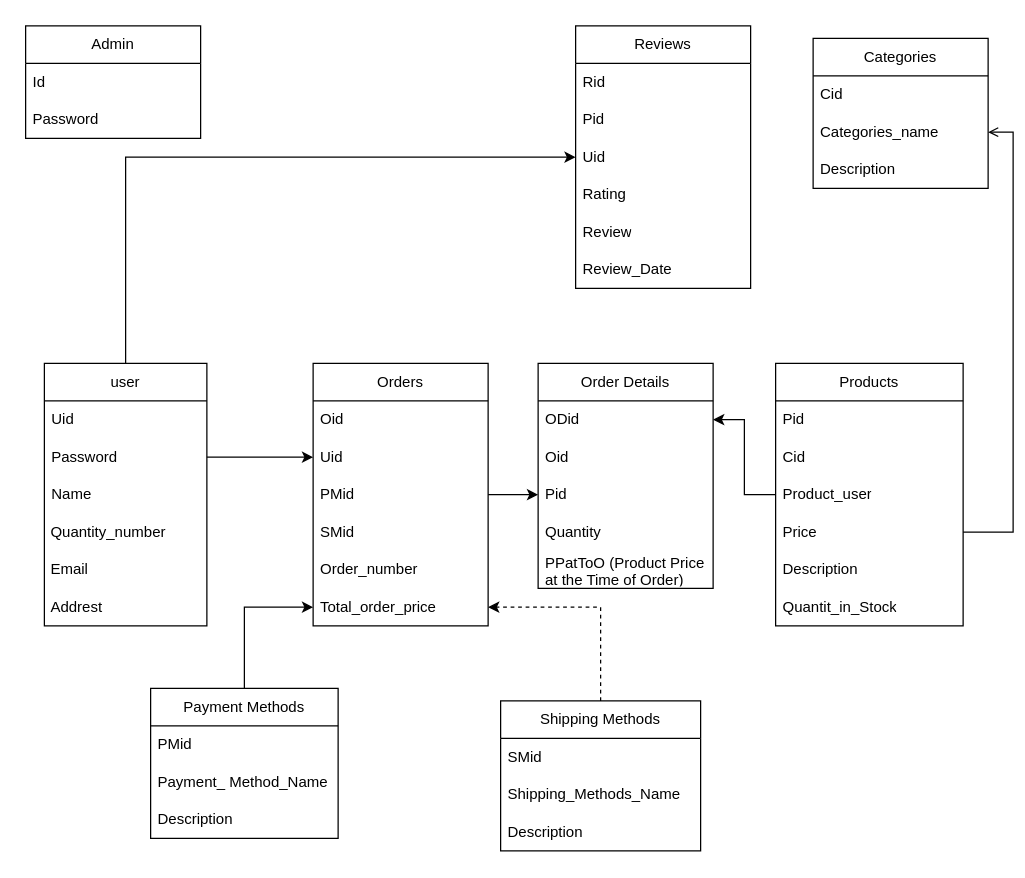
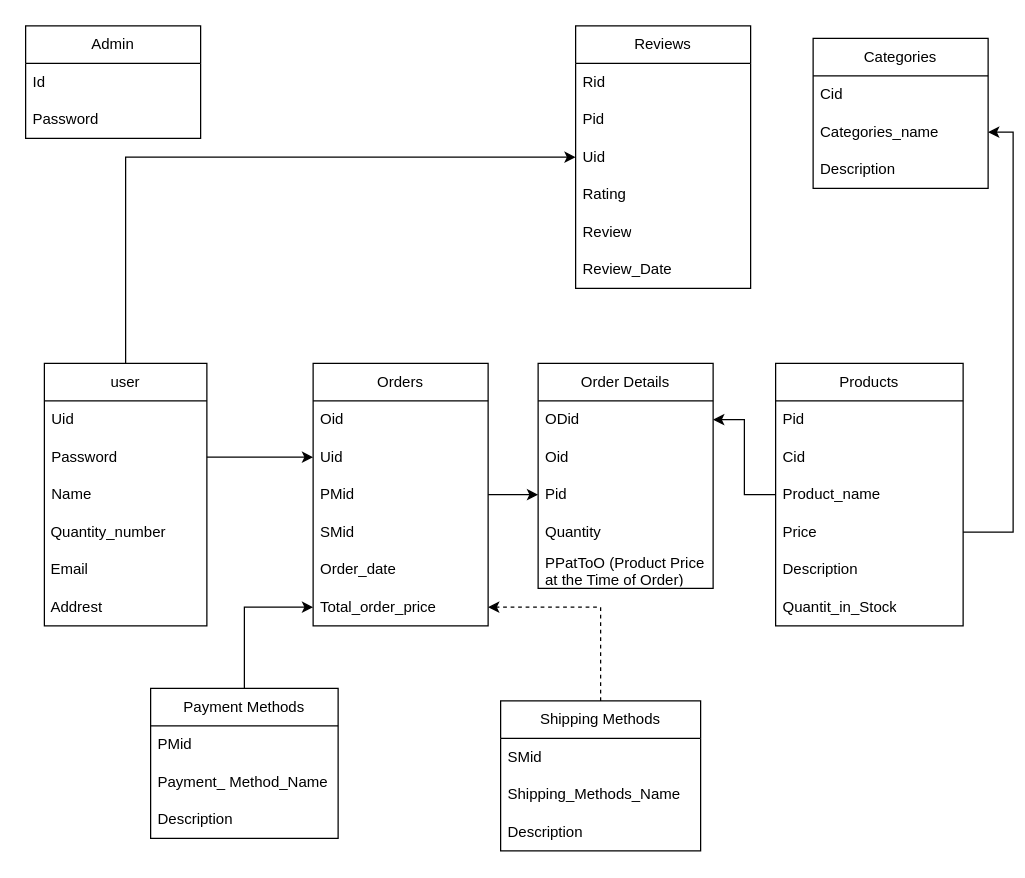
- <mxCell id="57" style="edgeStyle=orthogonalEdgeStyle;rounded=0;orthogonalLoop=1;jettySize=auto;html=1;entryX=1;entryY=0.5;entryDx=0;entryDy=0;endArrow=open;" edge="1" parent="1" source="15" target="27"><mxGeometry relative="1" as="geometry" /></mxCell>
+ <mxCell id="57" style="edgeStyle=orthogonalEdgeStyle;rounded=0;orthogonalLoop=1;jettySize=auto;html=1;entryX=1;entryY=0.5;entryDx=0;entryDy=0;" edge="1" parent="1" source="15" target="27"><mxGeometry relative="1" as="geometry" /></mxCell>
- <mxCell id="14" value="Product_user" style="text;strokeColor=none;fillColor=none;align=left;verticalAlign=middle;spacingLeft=4;spacingRight=4;overflow=hidden;points=[[0,0.5],[1,0.5]];portConstraint=eastwest;rotatable=0;whiteSpace=wrap;html=1;" vertex="1" parent="11"><mxGeometry y="90" width="150" height="30" as="geometry" /></mxCell>
+ <mxCell id="14" value="Product_name" style="text;strokeColor=none;fillColor=none;align=left;verticalAlign=middle;spacingLeft=4;spacingRight=4;overflow=hidden;points=[[0,0.5],[1,0.5]];portConstraint=eastwest;rotatable=0;whiteSpace=wrap;html=1;" vertex="1" parent="11"><mxGeometry y="90" width="150" height="30" as="geometry" /></mxCell>
- <mxCell id="23" value="Order_number" style="text;strokeColor=none;fillColor=none;align=left;verticalAlign=middle;spacingLeft=4;spacingRight=4;overflow=hidden;points=[[0,0.5],[1,0.5]];portConstraint=eastwest;rotatable=0;whiteSpace=wrap;html=1;" vertex="1" parent="18"><mxGeometry y="150" width="140" height="30" as="geometry" /></mxCell>
+ <mxCell id="23" value="Order_date" style="text;strokeColor=none;fillColor=none;align=left;verticalAlign=middle;spacingLeft=4;spacingRight=4;overflow=hidden;points=[[0,0.5],[1,0.5]];portConstraint=eastwest;rotatable=0;whiteSpace=wrap;html=1;" vertex="1" parent="18"><mxGeometry y="150" width="140" height="30" as="geometry" /></mxCell>
